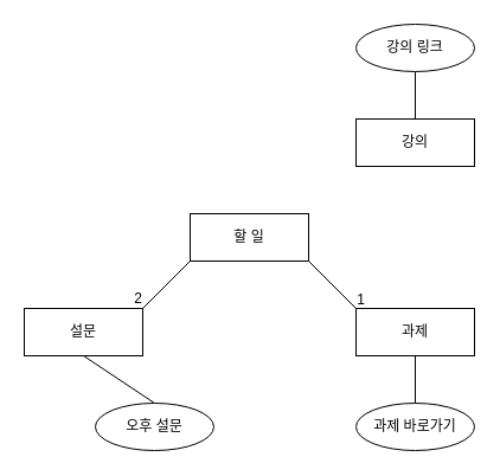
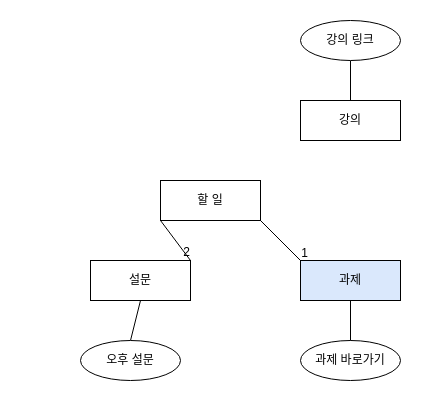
- <mxCell id="3" value="설문" style="whiteSpace=wrap;html=1;align=center;" parent="1" vertex="1"><mxGeometry x="20" y="260" width="100" height="40" as="geometry" /></mxCell>
+ <mxCell id="3" value="설문" style="whiteSpace=wrap;html=1;align=center;" parent="1" vertex="1"><mxGeometry x="90" y="260" width="100" height="40" as="geometry" /></mxCell>
- <mxCell id="4" value="과제" style="whiteSpace=wrap;html=1;align=center;" parent="1" vertex="1"><mxGeometry x="300" y="260" width="100" height="40" as="geometry" /></mxCell>
+ <mxCell id="4" value="과제" style="whiteSpace=wrap;html=1;align=center;fillColor=#dae8fc;" parent="1" vertex="1"><mxGeometry x="300" y="260" width="100" height="40" as="geometry" /></mxCell>
